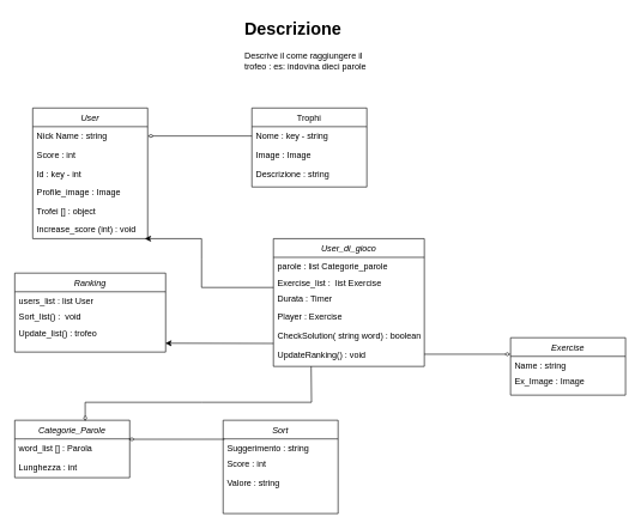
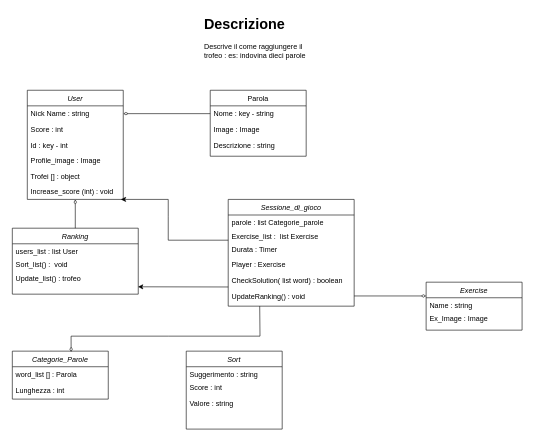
- <mxCell id="9" value="Trophi" style="swimlane;fontStyle=0;align=center;verticalAlign=top;childLayout=stackLayout;horizontal=1;startSize=26;horizontalStack=0;resizeParent=1;resizeLast=0;collapsible=1;marginBottom=0;rounded=0;shadow=0;strokeWidth=1;" parent="1" vertex="1"><mxGeometry x="350" y="150" width="160" height="110" as="geometry"><mxRectangle x="510" y="120" width="160" height="26" as="alternateBounds" /></mxGeometry></mxCell>
+ <mxCell id="9" value="Parola" style="swimlane;fontStyle=0;align=center;verticalAlign=top;childLayout=stackLayout;horizontal=1;startSize=26;horizontalStack=0;resizeParent=1;resizeLast=0;collapsible=1;marginBottom=0;rounded=0;shadow=0;strokeWidth=1;" parent="1" vertex="1"><mxGeometry x="350" y="150" width="160" height="110" as="geometry"><mxRectangle x="510" y="120" width="160" height="26" as="alternateBounds" /></mxGeometry></mxCell>
- <mxCell id="23" value="User_di_gioco" style="swimlane;fontStyle=2;align=center;verticalAlign=top;childLayout=stackLayout;horizontal=1;startSize=26;horizontalStack=0;resizeParent=1;resizeLast=0;collapsible=1;marginBottom=0;rounded=0;shadow=0;strokeWidth=1;" vertex="1" parent="1"><mxGeometry x="380" y="332" width="210" height="178" as="geometry"><mxRectangle x="230" y="140" width="160" height="26" as="alternateBounds" /></mxGeometry></mxCell>
+ <mxCell id="23" value="Sessione_di_gioco" style="swimlane;fontStyle=2;align=center;verticalAlign=top;childLayout=stackLayout;horizontal=1;startSize=26;horizontalStack=0;resizeParent=1;resizeLast=0;collapsible=1;marginBottom=0;rounded=0;shadow=0;strokeWidth=1;" vertex="1" parent="1"><mxGeometry x="380" y="332" width="210" height="178" as="geometry"><mxRectangle x="230" y="140" width="160" height="26" as="alternateBounds" /></mxGeometry></mxCell>
+ <mxCell id="35" value="" style="endArrow=diamondThin;html=1;rounded=0;exitX=0.5;exitY=0;exitDx=0;exitDy=0;endFill=0;jumpSize=15;" edge="1" parent="1" source="30" target="8"><mxGeometry width="50" height="50" relative="1" as="geometry"><mxPoint x="360" y="199" as="sourcePoint" /><mxPoint x="215" y="199" as="targetPoint" /></mxGeometry></mxCell>
- <mxCell id="28" value="CheckSolution( string word) : boolean" style="text;align=left;verticalAlign=top;spacingLeft=4;spacingRight=4;overflow=hidden;rotatable=0;points=[[0,0.5],[1,0.5]];portConstraint=eastwest;rounded=0;shadow=0;html=0;" vertex="1" parent="23"><mxGeometry y="122" width="210" height="26" as="geometry" /></mxCell>
+ <mxCell id="28" value="CheckSolution( list word) : boolean" style="text;align=left;verticalAlign=top;spacingLeft=4;spacingRight=4;overflow=hidden;rotatable=0;points=[[0,0.5],[1,0.5]];portConstraint=eastwest;rounded=0;shadow=0;html=0;" vertex="1" parent="23"><mxGeometry y="122" width="210" height="26" as="geometry" /></mxCell>
- <mxCell id="22" value="" style="endArrow=diamondThin;html=1;rounded=0;endFill=0;exitX=0.012;exitY=0.021;exitDx=0;exitDy=0;exitPerimeter=0;entryX=0.99;entryY=0.018;entryDx=0;entryDy=0;entryPerimeter=0;" edge="1" parent="1" source="16" target="20"><mxGeometry width="50" height="50" relative="1" as="geometry"><mxPoint x="280" y="480" as="sourcePoint" /><mxPoint x="200" y="490" as="targetPoint" /></mxGeometry></mxCell>
